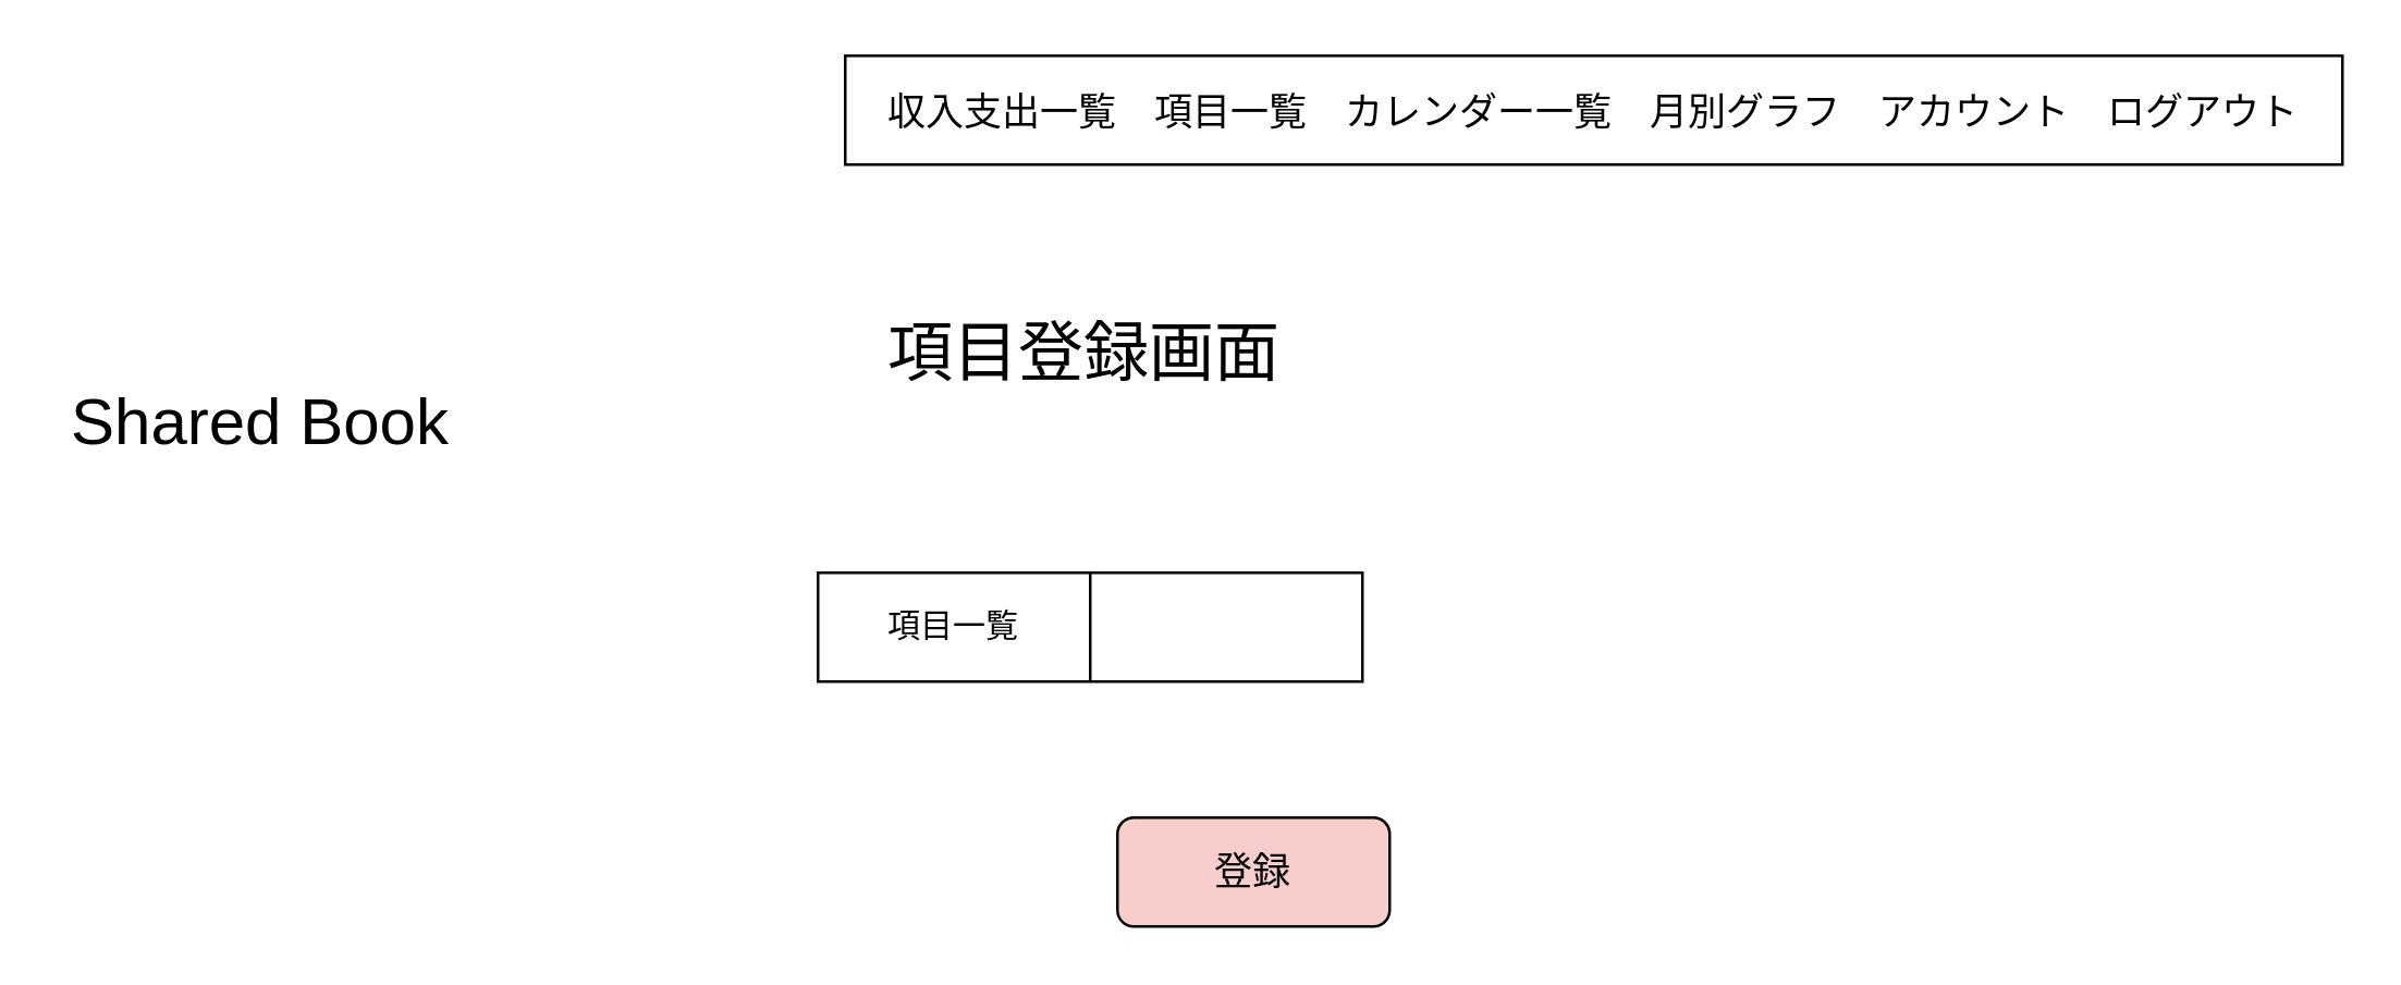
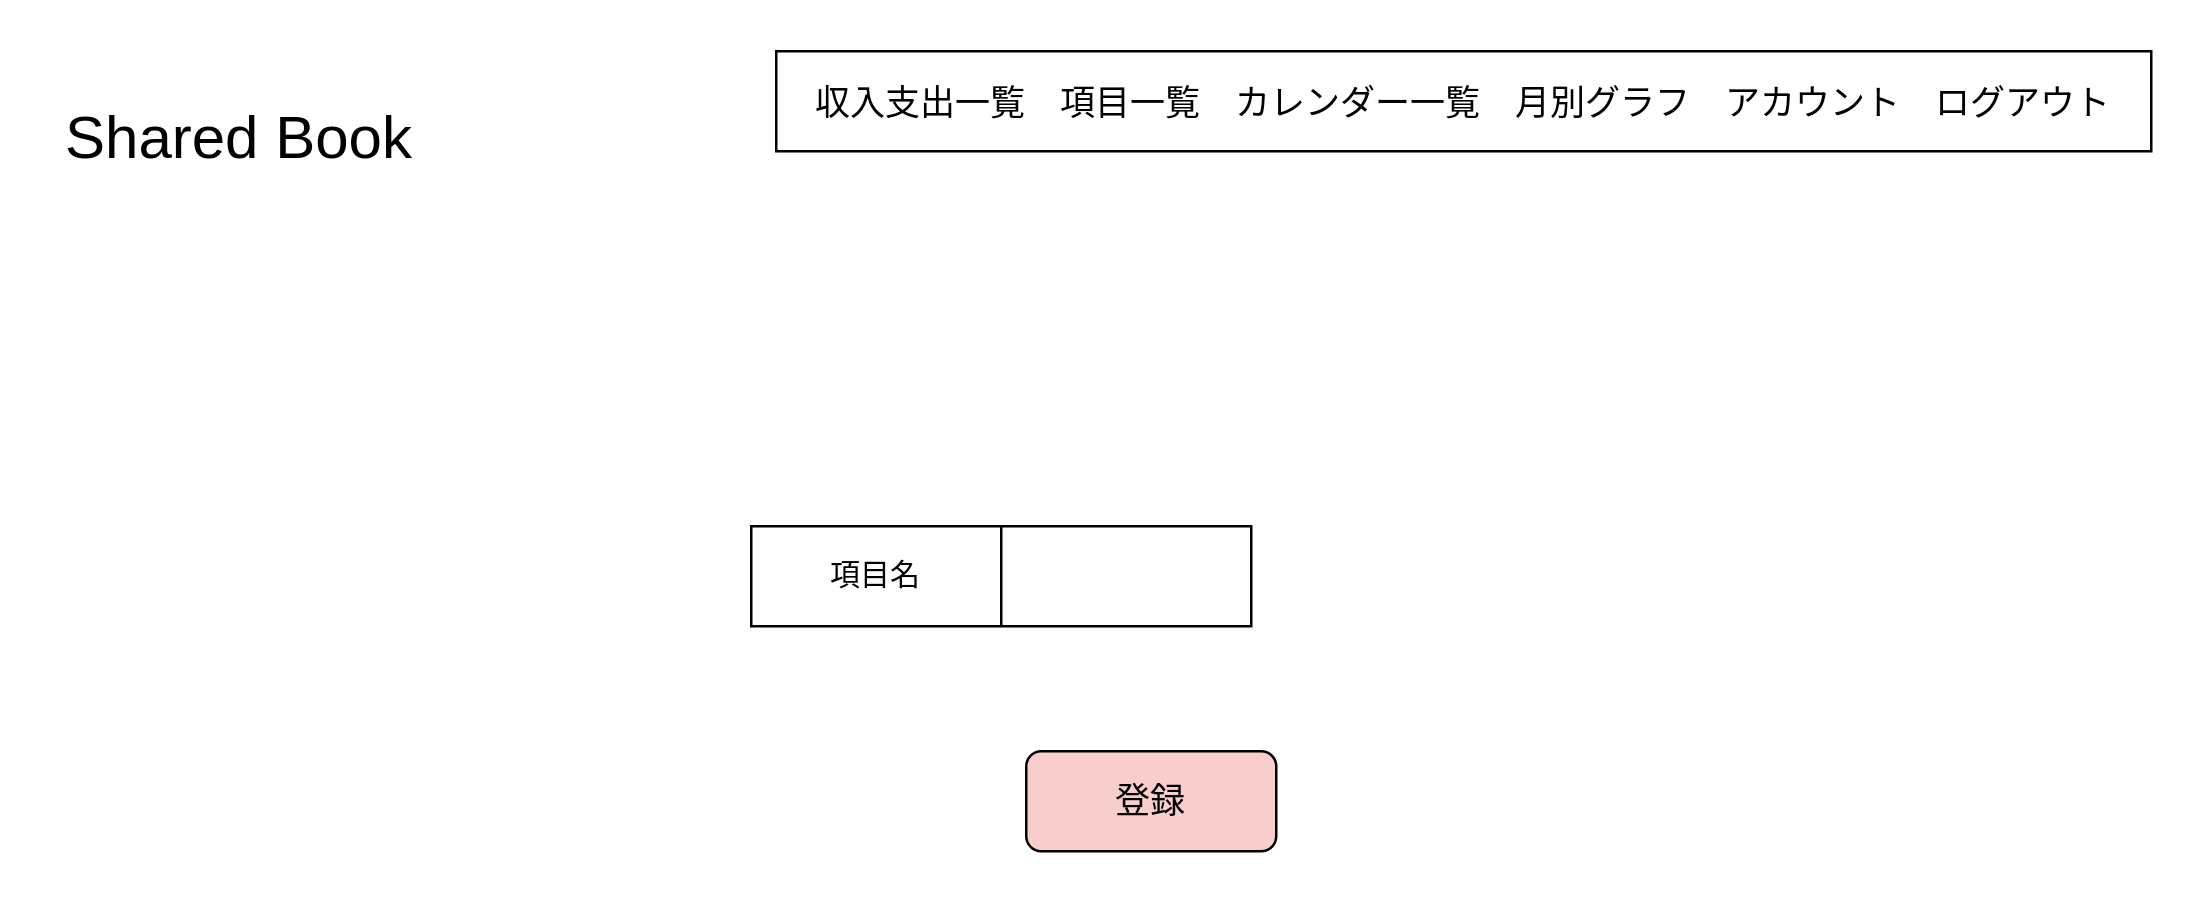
- <mxCell id="3" value="&lt;font style=&quot;font-size: 24px;&quot;&gt;項目登録画面&lt;/font&gt;" style="text;strokeColor=none;fillColor=none;align=left;verticalAlign=middle;spacingLeft=4;spacingRight=4;overflow=hidden;points=[[0,0.5],[1,0.5]];portConstraint=eastwest;rotatable=0;whiteSpace=wrap;html=1;" vertex="1" parent="1"><mxGeometry x="320" y="105" width="230" height="50" as="geometry" /></mxCell>
- <mxCell id="2" value="&lt;font style=&quot;font-size: 24px;&quot;&gt;Shared Book&lt;/font&gt;" style="text;strokeColor=none;fillColor=none;align=left;verticalAlign=middle;spacingLeft=4;spacingRight=4;overflow=hidden;points=[[0,0.5],[1,0.5]];portConstraint=eastwest;rotatable=0;whiteSpace=wrap;html=1;" vertex="1" parent="1"><mxGeometry x="20" y="130" width="190" height="50" as="geometry" /></mxCell>
+ <mxCell id="2" value="&lt;font style=&quot;font-size: 24px;&quot;&gt;Shared Book&lt;/font&gt;" style="text;strokeColor=none;fillColor=none;align=left;verticalAlign=middle;spacingLeft=4;spacingRight=4;overflow=hidden;points=[[0,0.5],[1,0.5]];portConstraint=eastwest;rotatable=0;whiteSpace=wrap;html=1;" vertex="1" parent="1"><mxGeometry x="20" y="30" width="190" height="50" as="geometry" /></mxCell>
- <mxCell id="7" value="項目一覧" style="shape=partialRectangle;html=1;whiteSpace=wrap;connectable=0;fillColor=none;top=0;left=0;bottom=0;right=0;overflow=hidden;" vertex="1" parent="6"><mxGeometry width="100" height="40" as="geometry"><mxRectangle width="100" height="40" as="alternateBounds" /></mxGeometry></mxCell>
+ <mxCell id="7" value="項目名" style="shape=partialRectangle;html=1;whiteSpace=wrap;connectable=0;fillColor=none;top=0;left=0;bottom=0;right=0;overflow=hidden;" vertex="1" parent="6"><mxGeometry width="100" height="40" as="geometry"><mxRectangle width="100" height="40" as="alternateBounds" /></mxGeometry></mxCell>
